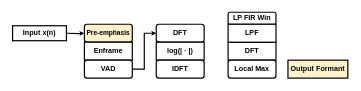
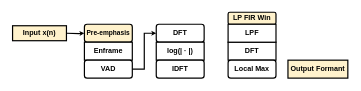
- <mxCell id="12" value="&lt;h4 style=&quot;line-height: 1.2&quot;&gt;&lt;font face=&quot;Helvetica&quot;&gt;LP FIR Win&lt;/font&gt;&lt;/h4&gt;" style="rounded=1;whiteSpace=wrap;html=1;strokeWidth=2;shadow=0;sketch=0;glass=0;fontFamily=Times New Roman;labelBackgroundColor=none;rotation=0;flipH=0;flipV=0;align=center;" parent="1" vertex="1"><mxGeometry x="380" y="20" width="80" height="20" as="geometry" /></mxCell>
+ <mxCell id="12" value="&lt;h4 style=&quot;line-height: 1.2&quot;&gt;&lt;font face=&quot;Helvetica&quot;&gt;LP FIR Win&lt;/font&gt;&lt;/h4&gt;" style="rounded=1;whiteSpace=wrap;html=1;strokeWidth=2;shadow=0;sketch=0;glass=0;fontFamily=Times New Roman;labelBackgroundColor=none;rotation=0;flipH=0;flipV=0;align=center;fillColor=#fff2cc;" parent="1" vertex="1"><mxGeometry x="380" y="20" width="80" height="20" as="geometry" /></mxCell>
- <mxCell id="14" value="&lt;b&gt;Input x(n)&lt;/b&gt;" style="rounded=0;whiteSpace=wrap;html=1;strokeWidth=2;" parent="1" vertex="1"><mxGeometry x="20" y="42.5" width="90" height="25" as="geometry" /></mxCell>
+ <mxCell id="14" value="&lt;b&gt;Input x(n)&lt;/b&gt;" style="rounded=0;whiteSpace=wrap;html=1;strokeWidth=2;fillColor=#fff2cc;" parent="1" vertex="1"><mxGeometry x="20" y="42.5" width="90" height="25" as="geometry" /></mxCell>
